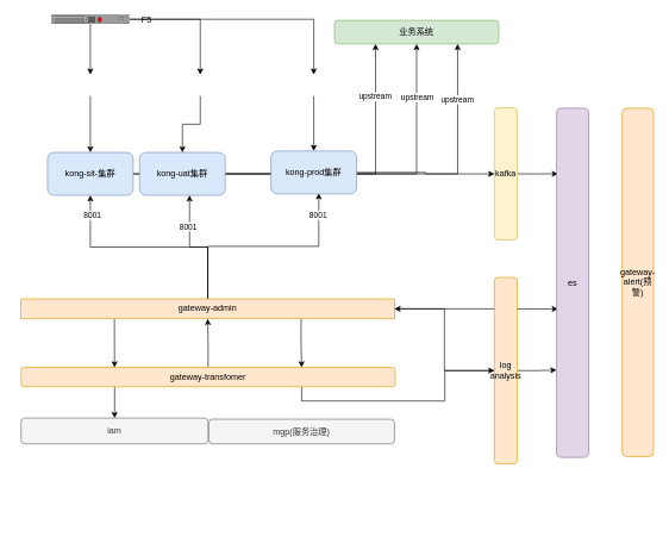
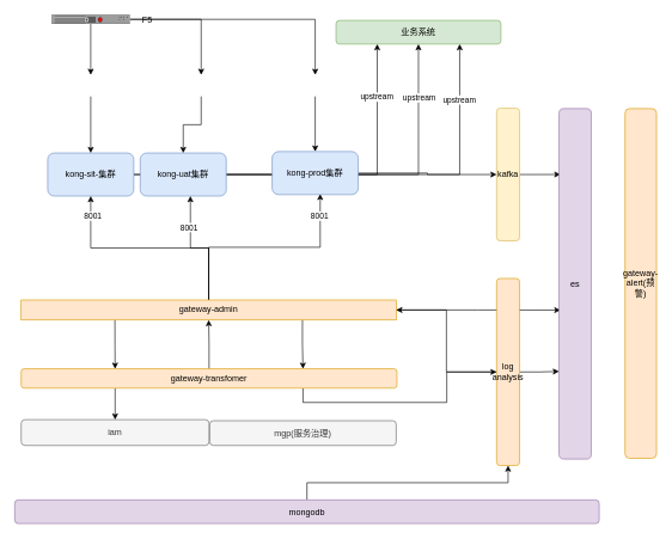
+ <mxCell id="46" style="edgeStyle=orthogonalEdgeStyle;rounded=0;orthogonalLoop=1;jettySize=auto;html=1;entryX=0.5;entryY=1;entryDx=0;entryDy=0;" edge="1" parent="1" source="47" target="45"><mxGeometry relative="1" as="geometry" /></mxCell>
+ <mxCell id="47" value="mongodb" style="rounded=1;whiteSpace=wrap;html=1;fillColor=#e1d5e7;strokeColor=#9673a6;" vertex="1" parent="1"><mxGeometry x="20" y="697" width="815" height="33" as="geometry" /></mxCell>
